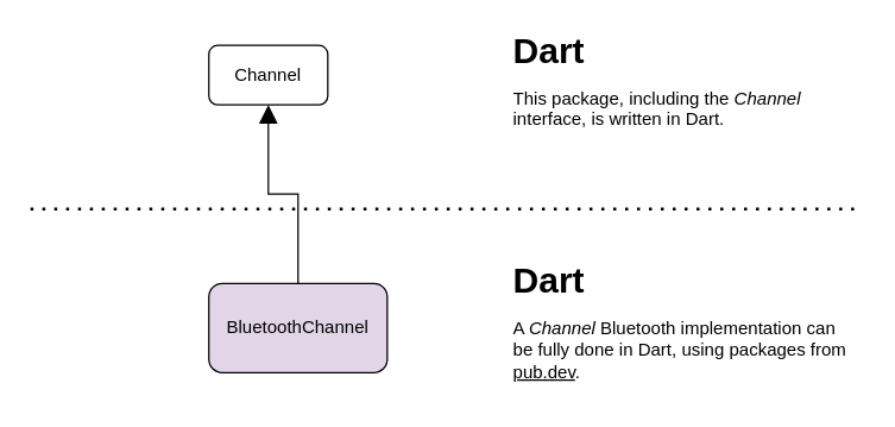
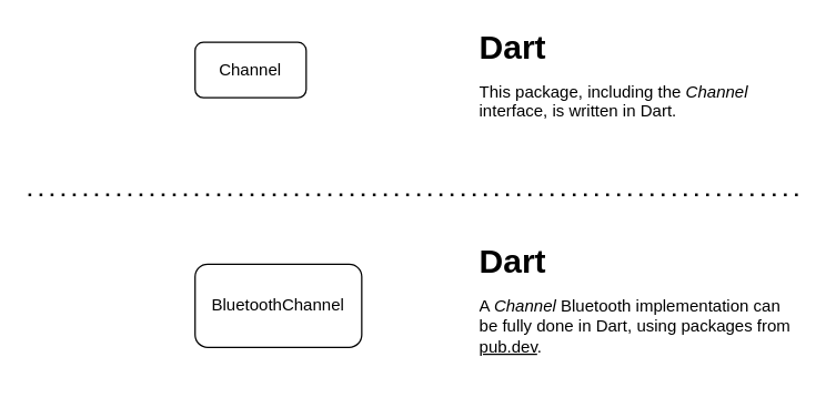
- <mxCell id="3" style="edgeStyle=orthogonalEdgeStyle;rounded=0;orthogonalLoop=1;jettySize=auto;html=1;entryX=0.5;entryY=1;entryDx=0;entryDy=0;endArrow=block;endFill=1;endSize=10;" edge="1" parent="1" source="4" target="2"><mxGeometry relative="1" as="geometry" /></mxCell>
- <mxCell id="4" value="BluetoothChannel" style="rounded=1;whiteSpace=wrap;html=1;fillColor=#e1d5e7;" vertex="1" parent="1"><mxGeometry x="140" y="190" width="120" height="60" as="geometry" /></mxCell>
+ <mxCell id="4" value="BluetoothChannel" style="rounded=1;whiteSpace=wrap;html=1;" vertex="1" parent="1"><mxGeometry x="140" y="190" width="120" height="60" as="geometry" /></mxCell>
